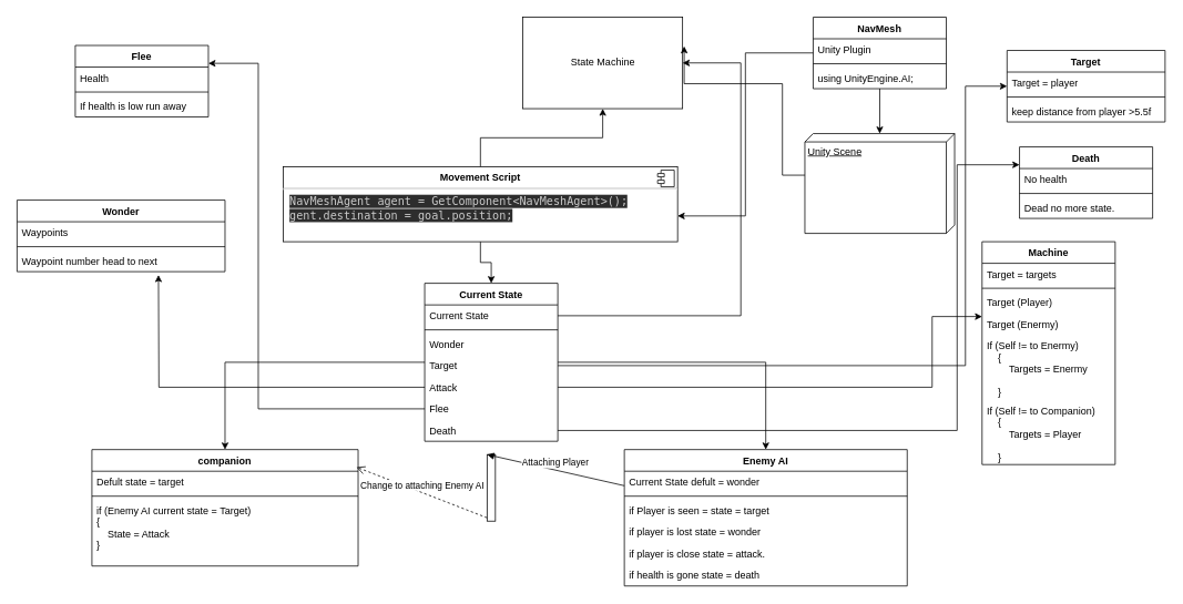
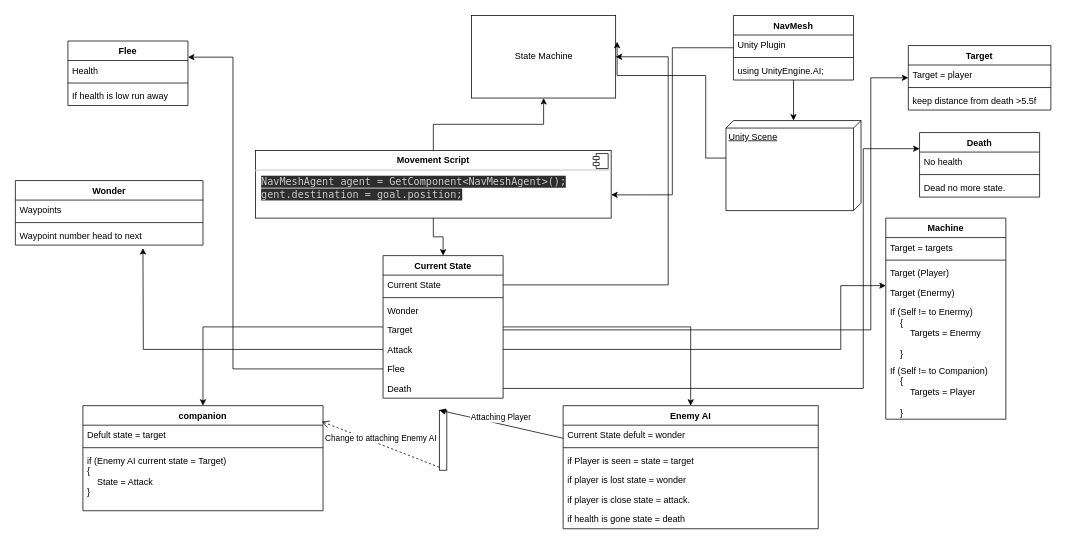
- <mxCell id="57" value="keep distance from player &gt;5.5f" style="text;strokeColor=none;fillColor=none;align=left;verticalAlign=top;spacingLeft=4;spacingRight=4;overflow=hidden;rotatable=0;points=[[0,0.5],[1,0.5]];portConstraint=eastwest;" parent="54" vertex="1"><mxGeometry y="60" width="190" height="26" as="geometry" /></mxCell>
+ <mxCell id="57" value="keep distance from death &gt;5.5f" style="text;strokeColor=none;fillColor=none;align=left;verticalAlign=top;spacingLeft=4;spacingRight=4;overflow=hidden;rotatable=0;points=[[0,0.5],[1,0.5]];portConstraint=eastwest;" parent="54" vertex="1"><mxGeometry y="60" width="190" height="26" as="geometry" /></mxCell>
